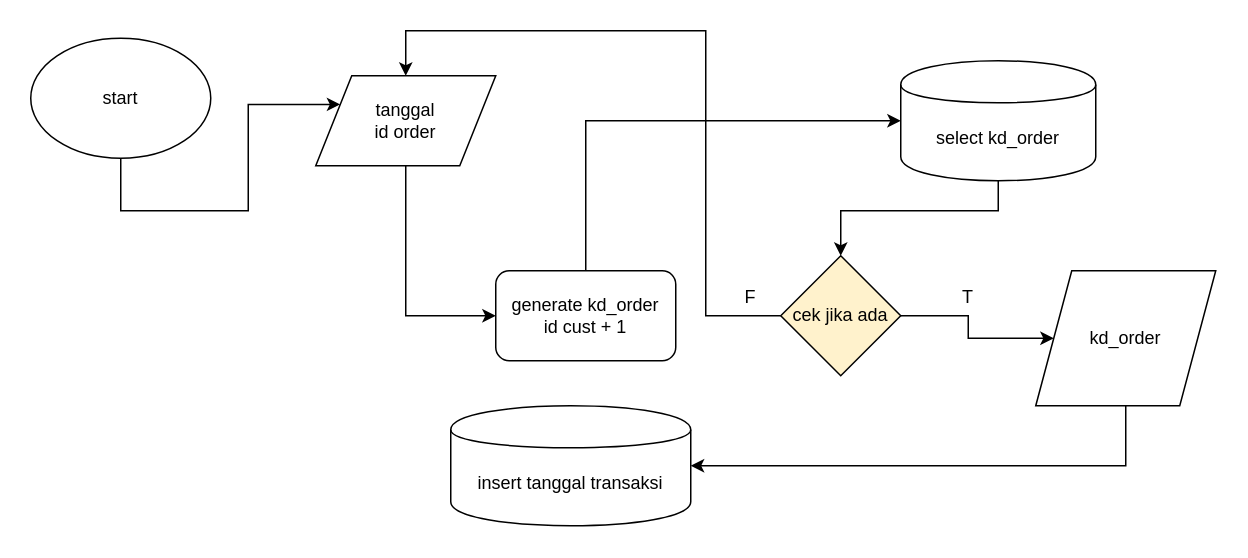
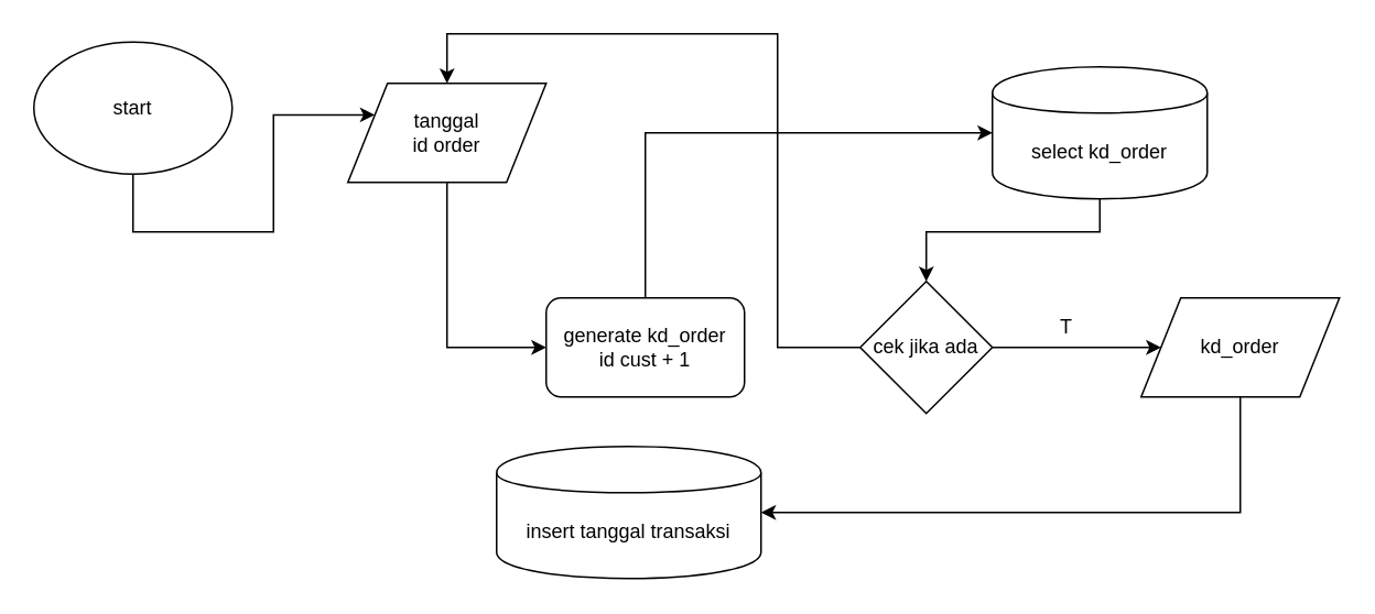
- <mxCell id="10" value="F&lt;br&gt;" style="text;html=1;strokeColor=none;fillColor=none;align=center;verticalAlign=middle;whiteSpace=wrap;rounded=0;" vertex="1" parent="1"><mxGeometry x="480" y="188" width="40" height="20" as="geometry" /></mxCell>
- <mxCell id="6" value="cek jika ada" style="rhombus;whiteSpace=wrap;html=1;fillColor=#fff2cc;" vertex="1" parent="1"><mxGeometry x="520" y="170" width="80" height="80" as="geometry" /></mxCell>
+ <mxCell id="6" value="cek jika ada" style="rhombus;whiteSpace=wrap;html=1;" vertex="1" parent="1"><mxGeometry x="520" y="170" width="80" height="80" as="geometry" /></mxCell>
- <mxCell id="13" value="kd_order" style="shape=parallelogram;perimeter=parallelogramPerimeter;whiteSpace=wrap;html=1;" vertex="1" parent="1"><mxGeometry x="690" y="180" width="120" height="90" as="geometry" /></mxCell>
+ <mxCell id="13" value="kd_order" style="shape=parallelogram;perimeter=parallelogramPerimeter;whiteSpace=wrap;html=1;" vertex="1" parent="1"><mxGeometry x="690" y="180" width="120" height="60" as="geometry" /></mxCell>
